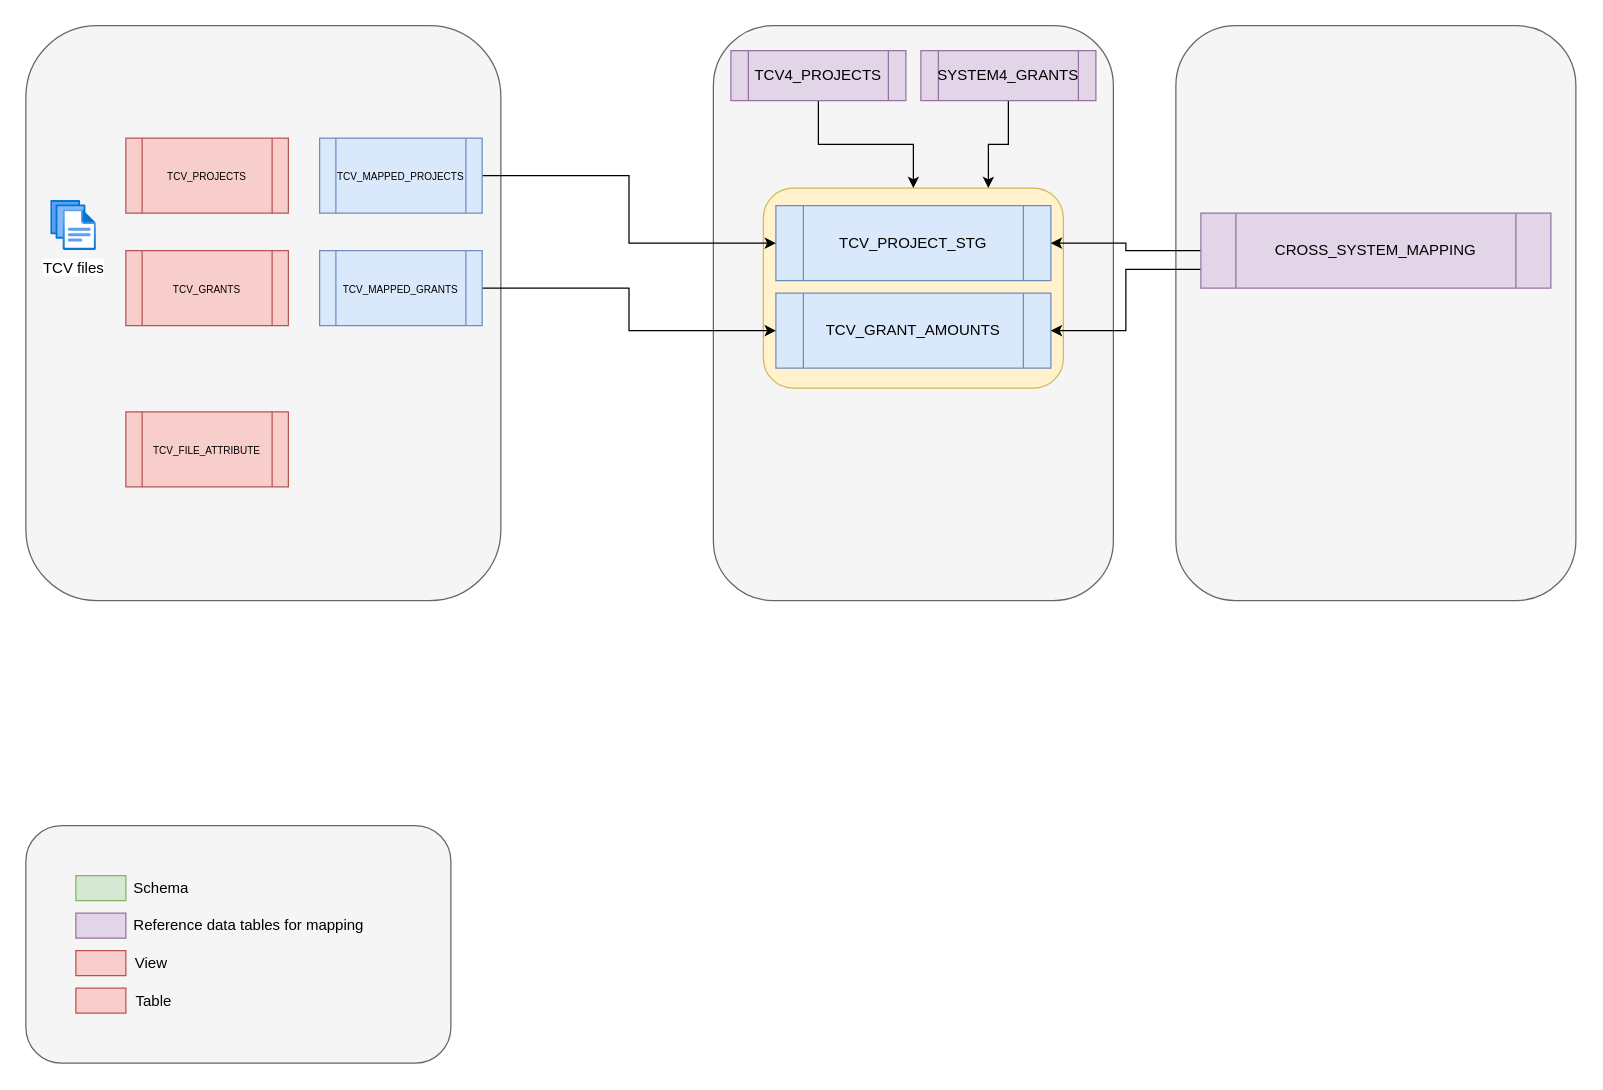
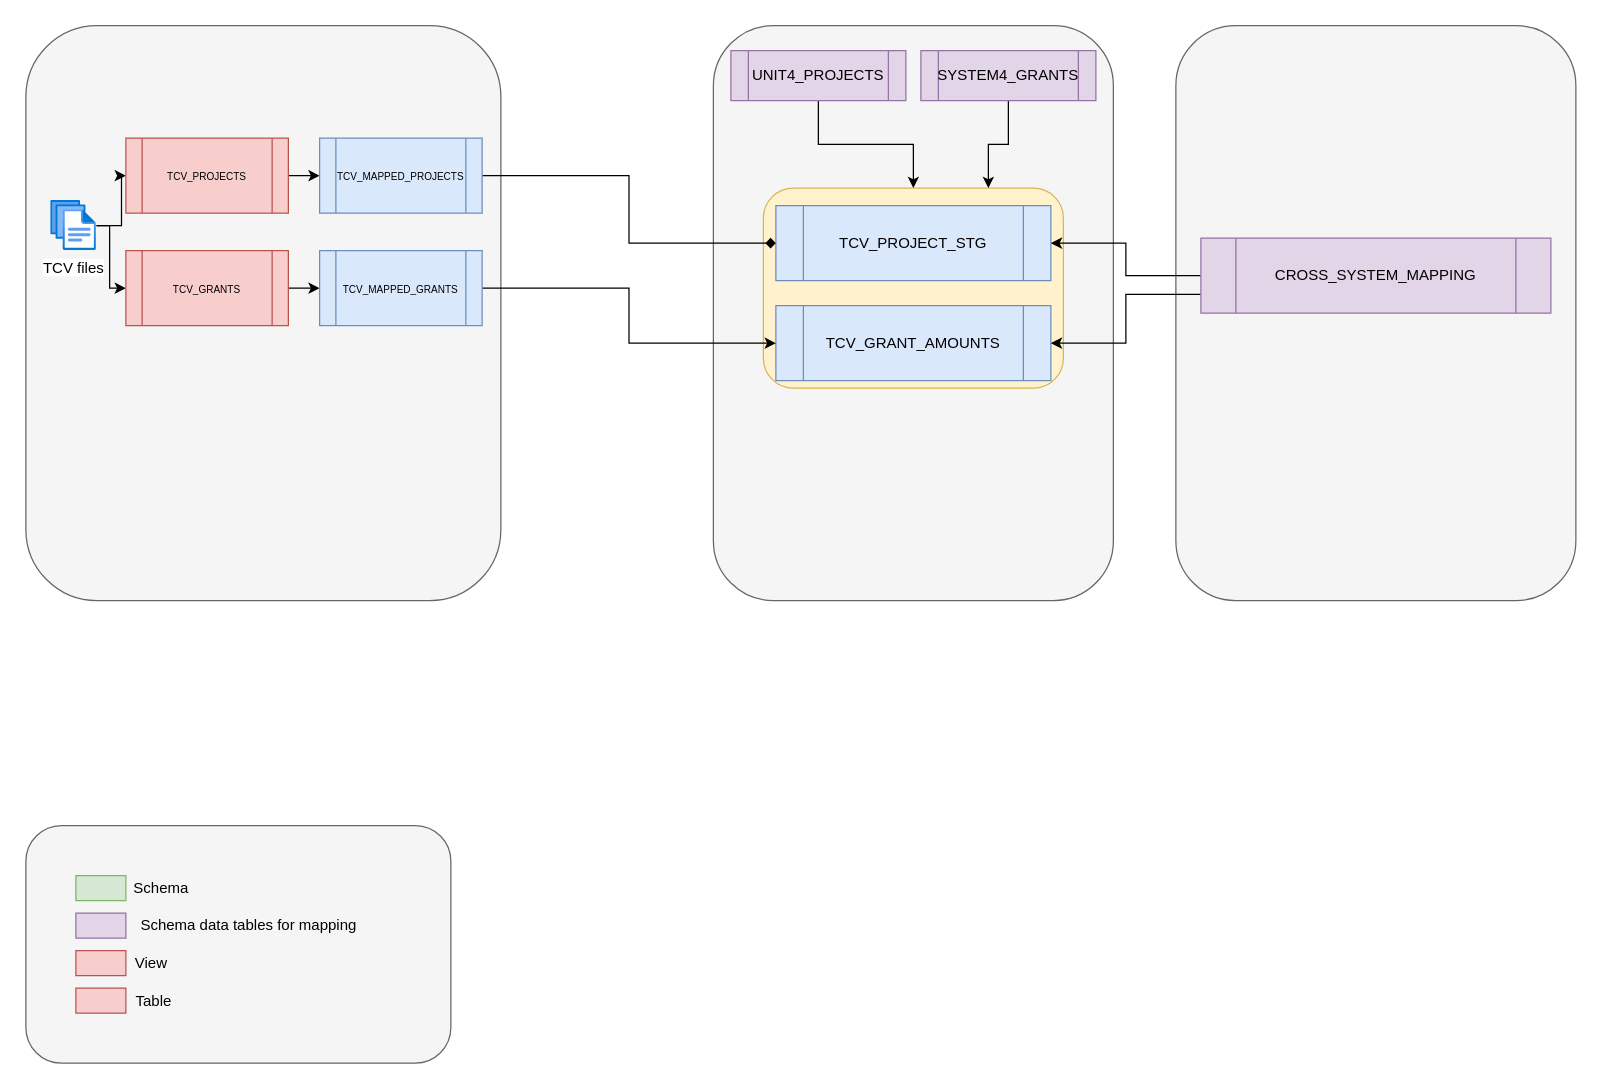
- <mxCell id="12" value="TCV4_PROJECTS" style="shape=process;whiteSpace=wrap;html=1;backgroundOutline=1;fillColor=#e1d5e7;strokeColor=#9673a6;" parent="1" vertex="1"><mxGeometry x="584" y="40" width="140" height="40" as="geometry" /></mxCell>
+ <mxCell id="12" value="UNIT4_PROJECTS" style="shape=process;whiteSpace=wrap;html=1;backgroundOutline=1;fillColor=#e1d5e7;strokeColor=#9673a6;" parent="1" vertex="1"><mxGeometry x="584" y="40" width="140" height="40" as="geometry" /></mxCell>
+ <mxCell id="29" style="edgeStyle=orthogonalEdgeStyle;rounded=0;orthogonalLoop=1;jettySize=auto;html=1;entryX=0;entryY=0.5;entryDx=0;entryDy=0;" edge="1" parent="1" source="30" target="32"><mxGeometry relative="1" as="geometry" /></mxCell>
+ <mxCell id="6" style="edgeStyle=orthogonalEdgeStyle;rounded=0;orthogonalLoop=1;jettySize=auto;html=1;entryX=0;entryY=0.5;entryDx=0;entryDy=0;" edge="1" parent="1" source="8" target="30"><mxGeometry relative="1" as="geometry" /></mxCell>
- <mxCell id="31" style="edgeStyle=orthogonalEdgeStyle;rounded=0;orthogonalLoop=1;jettySize=auto;html=1;entryX=0;entryY=0.5;entryDx=0;entryDy=0;" edge="1" parent="1" source="32" target="9"><mxGeometry relative="1" as="geometry" /></mxCell>
+ <mxCell id="31" style="edgeStyle=orthogonalEdgeStyle;rounded=0;orthogonalLoop=1;jettySize=auto;html=1;entryX=0;entryY=0.5;entryDx=0;entryDy=0;endArrow=diamond;" edge="1" parent="1" source="32" target="9"><mxGeometry relative="1" as="geometry" /></mxCell>
- <mxCell id="35" value="CROSS_SYSTEM_MAPPING" style="shape=process;whiteSpace=wrap;html=1;backgroundOutline=1;fillColor=#e1d5e7;strokeColor=#9673a6;" parent="1" vertex="1"><mxGeometry x="960" y="170" width="280" height="60" as="geometry" /></mxCell>
+ <mxCell id="35" value="CROSS_SYSTEM_MAPPING" style="shape=process;whiteSpace=wrap;html=1;backgroundOutline=1;fillColor=#e1d5e7;strokeColor=#9673a6;" parent="1" vertex="1"><mxGeometry x="960" y="190" width="280" height="60" as="geometry" /></mxCell>
+ <mxCell id="7" style="edgeStyle=orthogonalEdgeStyle;rounded=0;orthogonalLoop=1;jettySize=auto;html=1;entryX=0;entryY=0.5;entryDx=0;entryDy=0;" edge="1" parent="1" source="8" target="26"><mxGeometry relative="1" as="geometry"><Array as="points"><mxPoint x="87" y="180" /><mxPoint x="87" y="230" /></Array></mxGeometry></mxCell>
+ <mxCell id="25" style="edgeStyle=orthogonalEdgeStyle;rounded=0;orthogonalLoop=1;jettySize=auto;html=1;entryX=0;entryY=0.5;entryDx=0;entryDy=0;" edge="1" parent="1" source="26" target="28"><mxGeometry relative="1" as="geometry" /></mxCell>
- <mxCell id="10" value="TCV_GRANT_AMOUNTS" style="shape=process;whiteSpace=wrap;html=1;backgroundOutline=1;fillColor=#dae8fc;strokeColor=#6c8ebf;" parent="1" vertex="1"><mxGeometry x="620" y="234" width="220" height="60" as="geometry" /></mxCell>
+ <mxCell id="10" value="TCV_GRANT_AMOUNTS" style="shape=process;whiteSpace=wrap;html=1;backgroundOutline=1;fillColor=#dae8fc;strokeColor=#6c8ebf;" parent="1" vertex="1"><mxGeometry x="620" y="244" width="220" height="60" as="geometry" /></mxCell>
- <mxCell id="36" value="&lt;font style=&quot;font-size: 8px;&quot;&gt;TCV_FILE_ATTRIBUTE&lt;/font&gt;" style="shape=process;whiteSpace=wrap;html=1;backgroundOutline=1;fillColor=#f8cecc;strokeColor=#b85450;" vertex="1" parent="1"><mxGeometry x="100" y="329" width="130" height="60" as="geometry" /></mxCell>
- <mxCell id="17" value="Reference data tables for mapping" style="text;html=1;align=center;verticalAlign=middle;resizable=0;points=[];autosize=1;strokeColor=none;fillColor=none;" parent="13" vertex="1"><mxGeometry x="73" y="65" width="210" height="30" as="geometry" /></mxCell>
+ <mxCell id="17" value="Schema data tables for mapping" style="text;html=1;align=center;verticalAlign=middle;resizable=0;points=[];autosize=1;strokeColor=none;fillColor=none;" parent="13" vertex="1"><mxGeometry x="73" y="65" width="210" height="30" as="geometry" /></mxCell>
